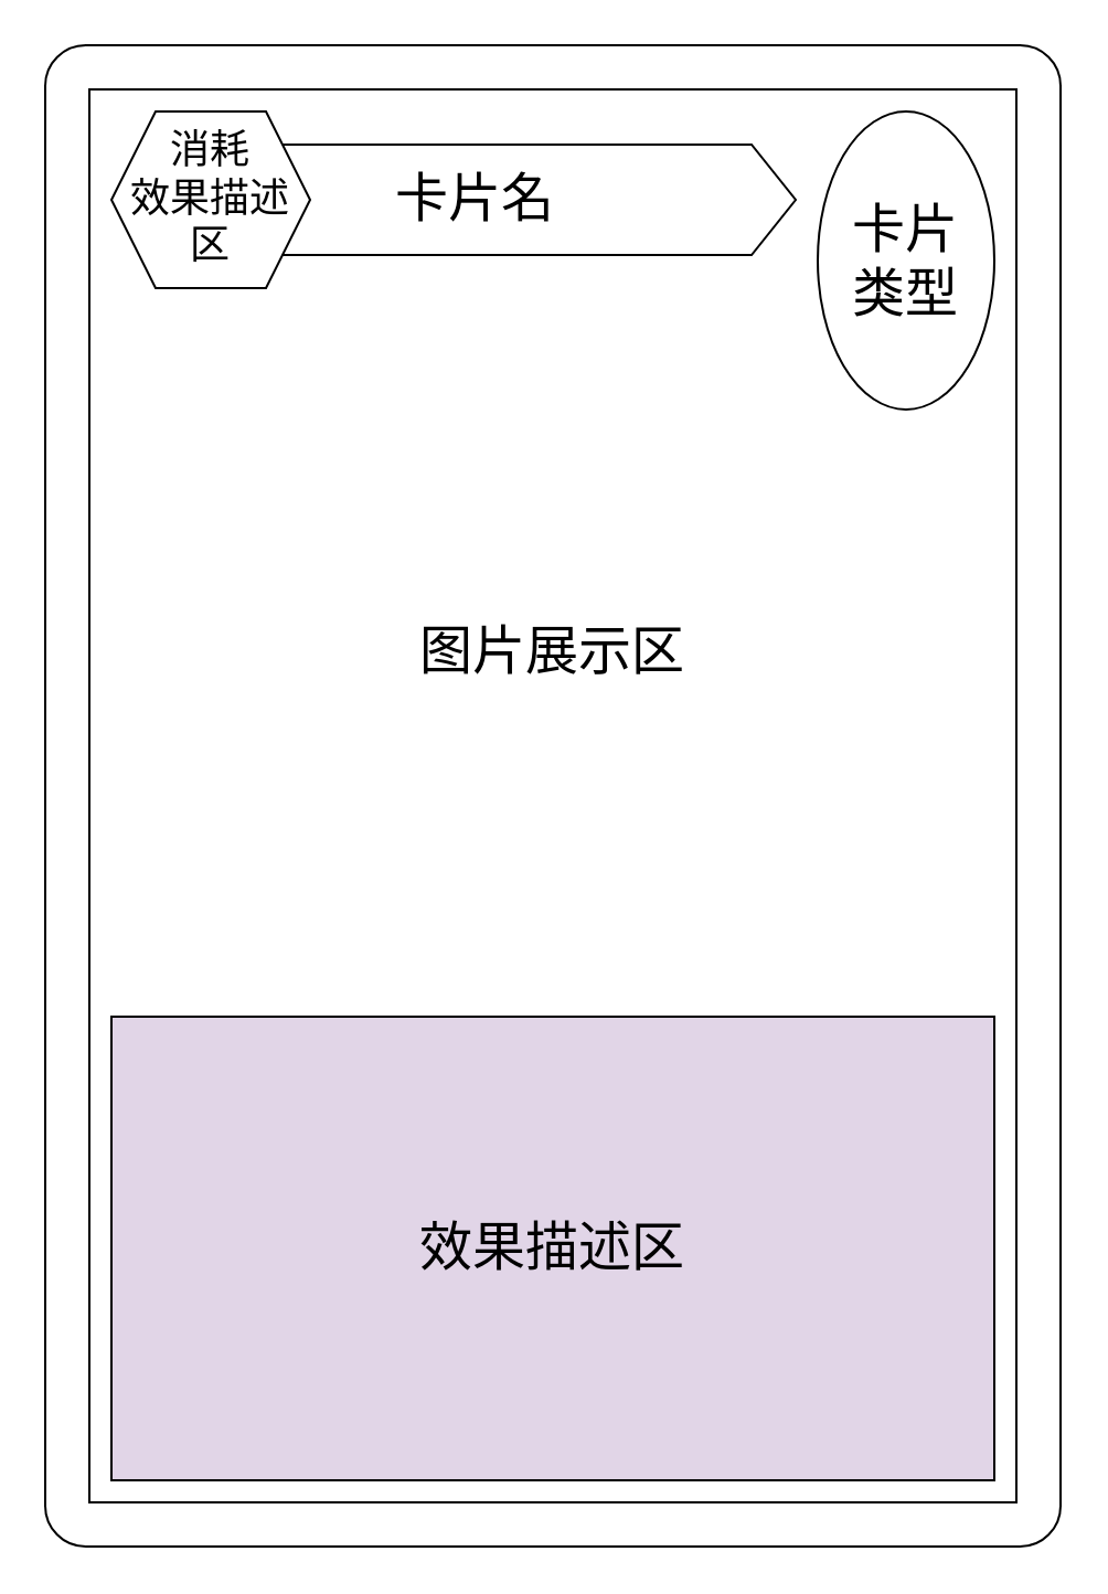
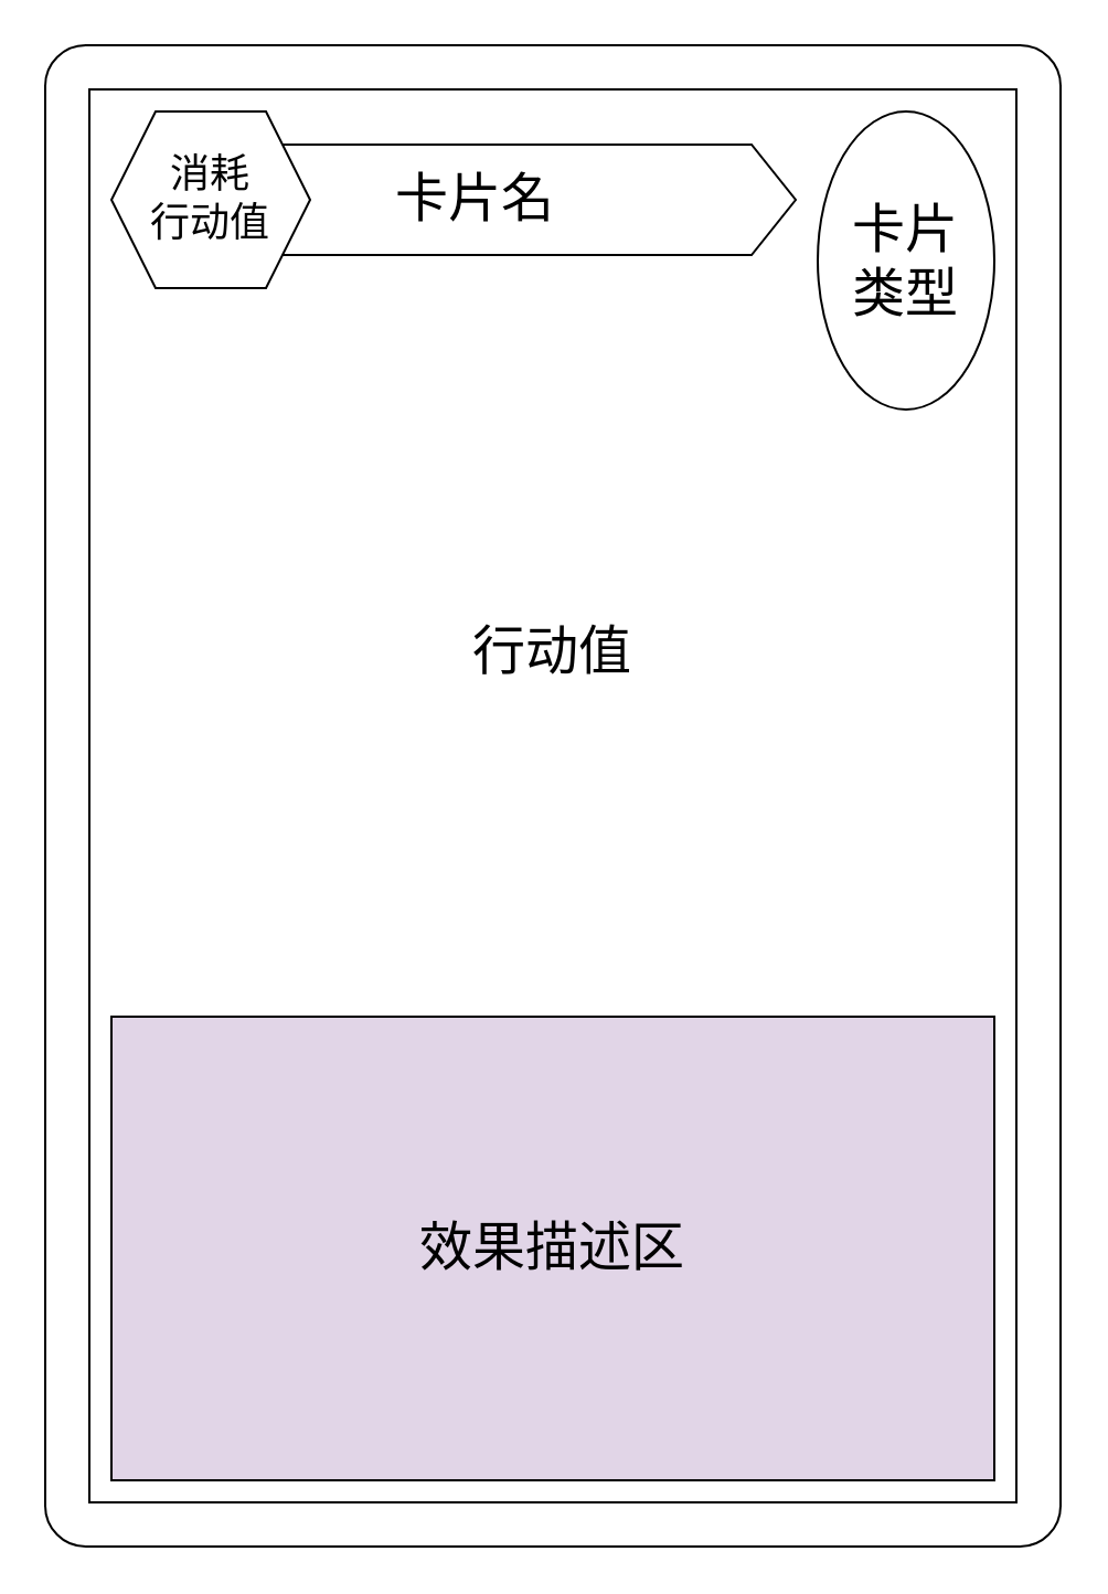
- <mxCell id="6" value="&lt;font style=&quot;font-size: 18px;&quot;&gt;消耗&lt;br&gt;效果描述区&lt;/font&gt;" style="shape=hexagon;perimeter=hexagonPerimeter2;whiteSpace=wrap;html=1;fixedSize=1;" vertex="1" parent="1"><mxGeometry x="50" y="50" width="90" height="80" as="geometry" /></mxCell>
+ <mxCell id="6" value="&lt;font style=&quot;font-size: 18px;&quot;&gt;消耗&lt;br&gt;行动值&lt;/font&gt;" style="shape=hexagon;perimeter=hexagonPerimeter2;whiteSpace=wrap;html=1;fixedSize=1;" vertex="1" parent="1"><mxGeometry x="50" y="50" width="90" height="80" as="geometry" /></mxCell>
- <mxCell id="8" value="&lt;font style=&quot;font-size: 24px;&quot;&gt;图片展示区&lt;/font&gt;" style="text;html=1;align=center;verticalAlign=middle;whiteSpace=wrap;rounded=0;" vertex="1" parent="1"><mxGeometry x="180" y="280" width="140" height="30" as="geometry" /></mxCell>
+ <mxCell id="8" value="&lt;font style=&quot;font-size: 24px;&quot;&gt;行动值&lt;/font&gt;" style="text;html=1;align=center;verticalAlign=middle;whiteSpace=wrap;rounded=0;" vertex="1" parent="1"><mxGeometry x="180" y="280" width="140" height="30" as="geometry" /></mxCell>
